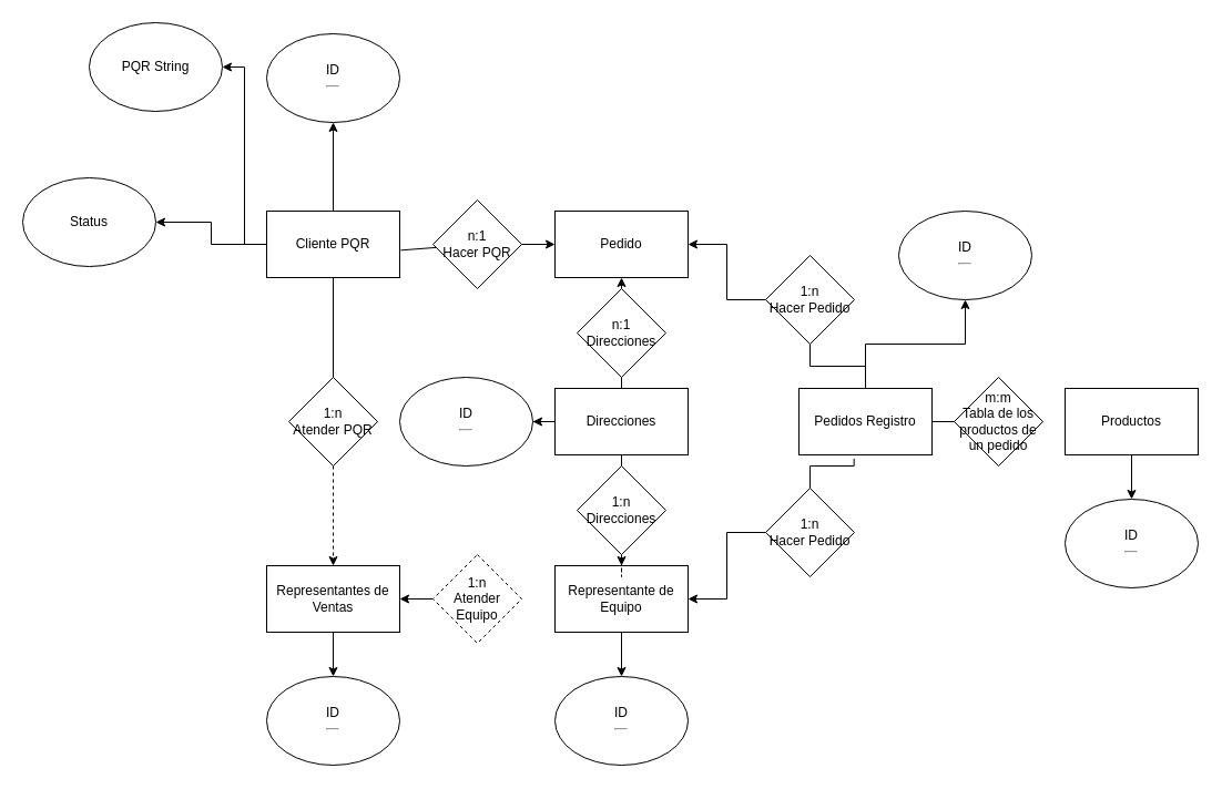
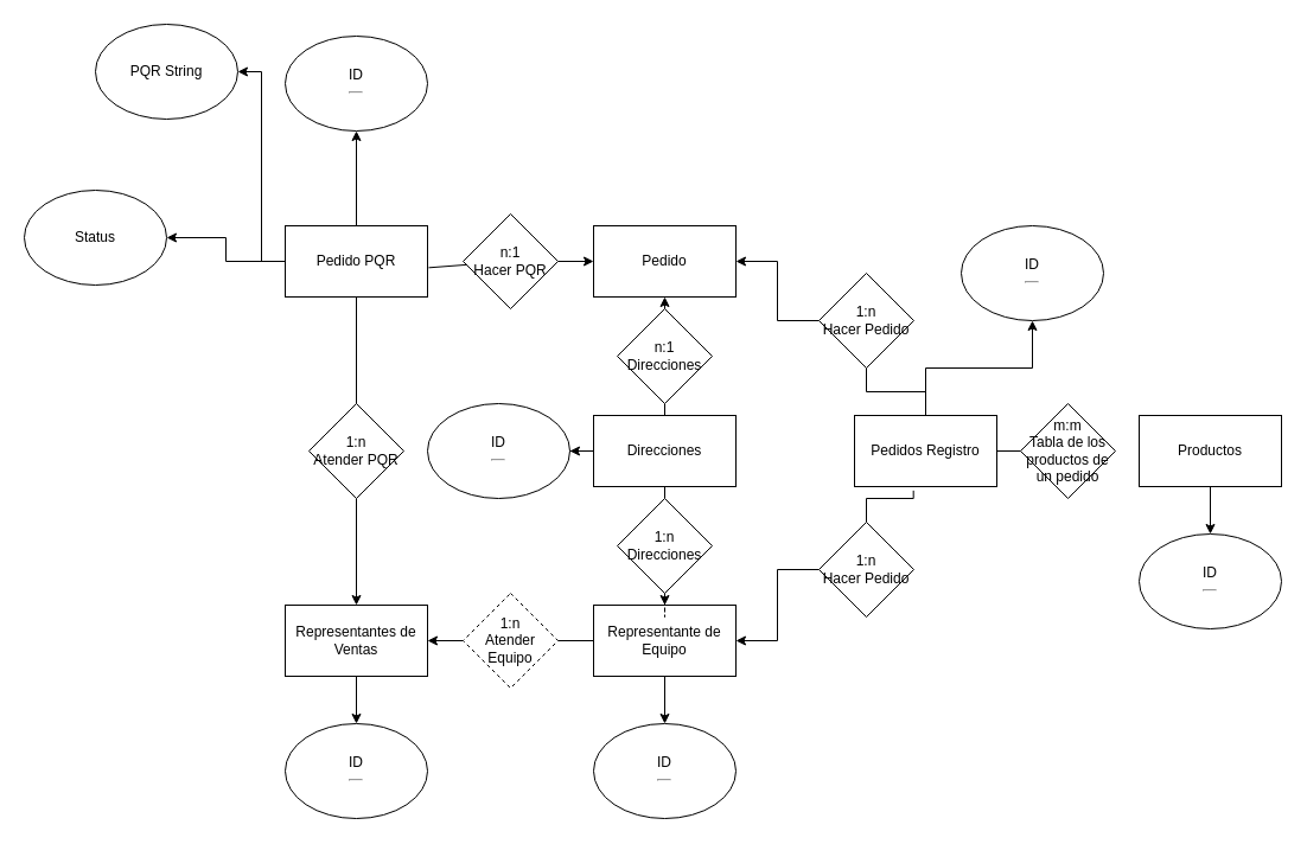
- <mxCell id="17" value="Cliente PQR" style="rounded=0;whiteSpace=wrap;html=1;" vertex="1" parent="1"><mxGeometry x="240" y="190" width="120" height="60" as="geometry" /></mxCell>
+ <mxCell id="17" value="Pedido PQR" style="rounded=0;whiteSpace=wrap;html=1;" vertex="1" parent="1"><mxGeometry x="240" y="190" width="120" height="60" as="geometry" /></mxCell>
- <mxCell id="18" style="edgeStyle=orthogonalEdgeStyle;rounded=0;orthogonalLoop=1;jettySize=auto;html=1;entryX=0.5;entryY=0;entryDx=0;entryDy=0;dashed=1;" edge="1" parent="1" source="19" target="8"><mxGeometry relative="1" as="geometry" /></mxCell>
+ <mxCell id="18" style="edgeStyle=orthogonalEdgeStyle;rounded=0;orthogonalLoop=1;jettySize=auto;html=1;entryX=0.5;entryY=0;entryDx=0;entryDy=0;" edge="1" parent="1" source="19" target="8"><mxGeometry relative="1" as="geometry" /></mxCell>
+ <mxCell id="13" value="" style="endArrow=none;html=1;rounded=0;exitX=1;exitY=0.5;exitDx=0;exitDy=0;entryX=0;entryY=0.5;entryDx=0;entryDy=0;" edge="1" parent="1" source="12" target="10"><mxGeometry width="50" height="50" relative="1" as="geometry"><mxPoint x="550" y="570" as="sourcePoint" /><mxPoint x="600" y="520" as="targetPoint" /></mxGeometry></mxCell>
